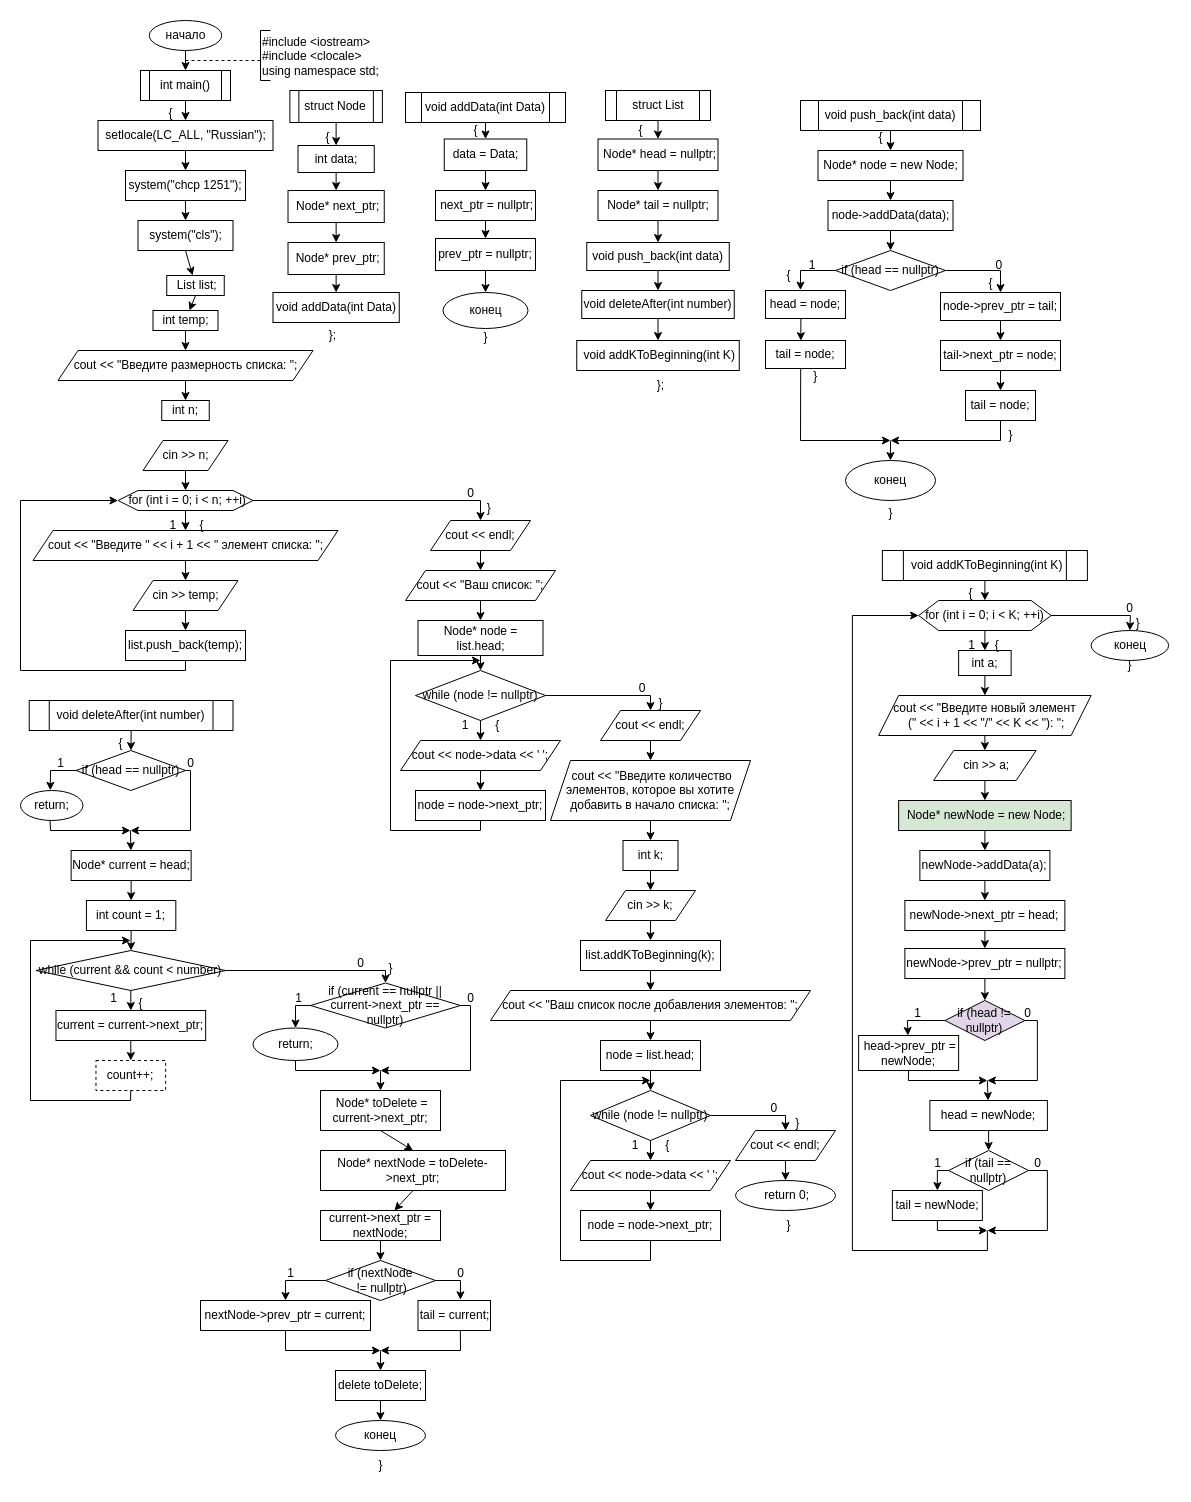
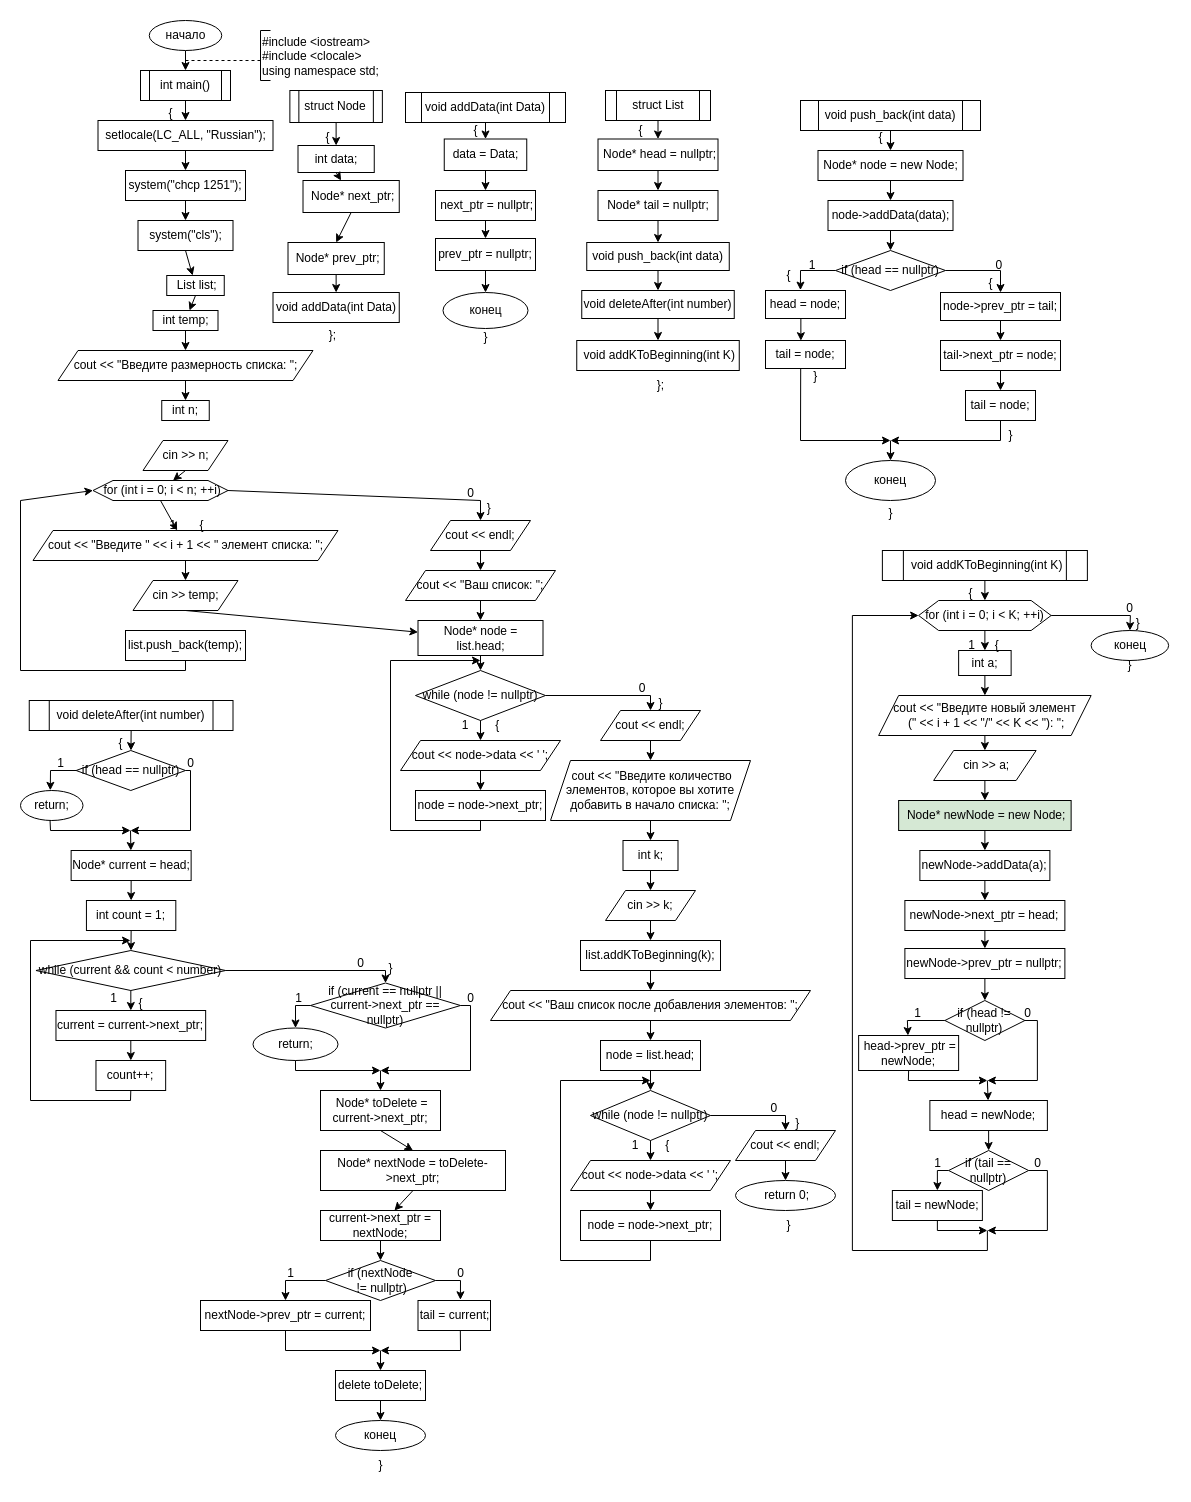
- <mxCell id="84" value="&amp;nbsp;Node* next_ptr;" style="rounded=0;whiteSpace=wrap;html=1;" parent="1" vertex="1"><mxGeometry x="287.51" y="190" width="96.24" height="32" as="geometry" /></mxCell>
+ <mxCell id="84" value="&amp;nbsp;Node* next_ptr;" style="rounded=0;whiteSpace=wrap;html=1;" parent="1" vertex="1"><mxGeometry x="302.51" y="180" width="96.24" height="32" as="geometry" /></mxCell>
- <mxCell id="19" value="&amp;nbsp;for (int i = 0; i &amp;lt; n; ++i)" style="shape=hexagon;perimeter=hexagonPerimeter2;whiteSpace=wrap;html=1;fixedSize=1;" parent="1" vertex="1"><mxGeometry x="117.5" y="490" width="135" height="20" as="geometry" /></mxCell>
+ <mxCell id="19" value="&amp;nbsp;for (int i = 0; i &amp;lt; n; ++i)" style="shape=hexagon;perimeter=hexagonPerimeter2;whiteSpace=wrap;html=1;fixedSize=1;" parent="1" vertex="1"><mxGeometry x="92.5" y="480" width="135" height="20" as="geometry" /></mxCell>
- <mxCell id="24" value="" style="endArrow=classic;html=1;rounded=0;exitX=0.5;exitY=1;exitDx=0;exitDy=0;" parent="1" source="23" target="25" edge="1"><mxGeometry width="50" height="50" relative="1" as="geometry"><mxPoint x="140" y="620" as="sourcePoint" /><mxPoint x="180" y="630" as="targetPoint" /></mxGeometry></mxCell>
+ <mxCell id="24" value="" style="endArrow=classic;html=1;rounded=0;exitX=0.5;exitY=1;exitDx=0;exitDy=0;" parent="1" source="23" target="32" edge="1"><mxGeometry width="50" height="50" relative="1" as="geometry"><mxPoint x="140" y="620" as="sourcePoint" /><mxPoint x="180" y="630" as="targetPoint" /></mxGeometry></mxCell>
- <mxCell id="214" value="if (head != nullptr)" style="rhombus;whiteSpace=wrap;html=1;fillColor=#e1d5e7;" vertex="1" parent="1"><mxGeometry x="944.38" y="1000" width="80" height="40" as="geometry" /></mxCell>
+ <mxCell id="214" value="if (head != nullptr)" style="rhombus;whiteSpace=wrap;html=1;" vertex="1" parent="1"><mxGeometry x="944.38" y="1000" width="80" height="40" as="geometry" /></mxCell>
- <mxCell id="159" value="count++;" style="rounded=0;whiteSpace=wrap;html=1;dashed=1;" parent="1" vertex="1"><mxGeometry x="95.47" y="1060" width="69.69" height="30" as="geometry" /></mxCell>
+ <mxCell id="159" value="count++;" style="rounded=0;whiteSpace=wrap;html=1;" parent="1" vertex="1"><mxGeometry x="95.47" y="1060" width="69.69" height="30" as="geometry" /></mxCell>
